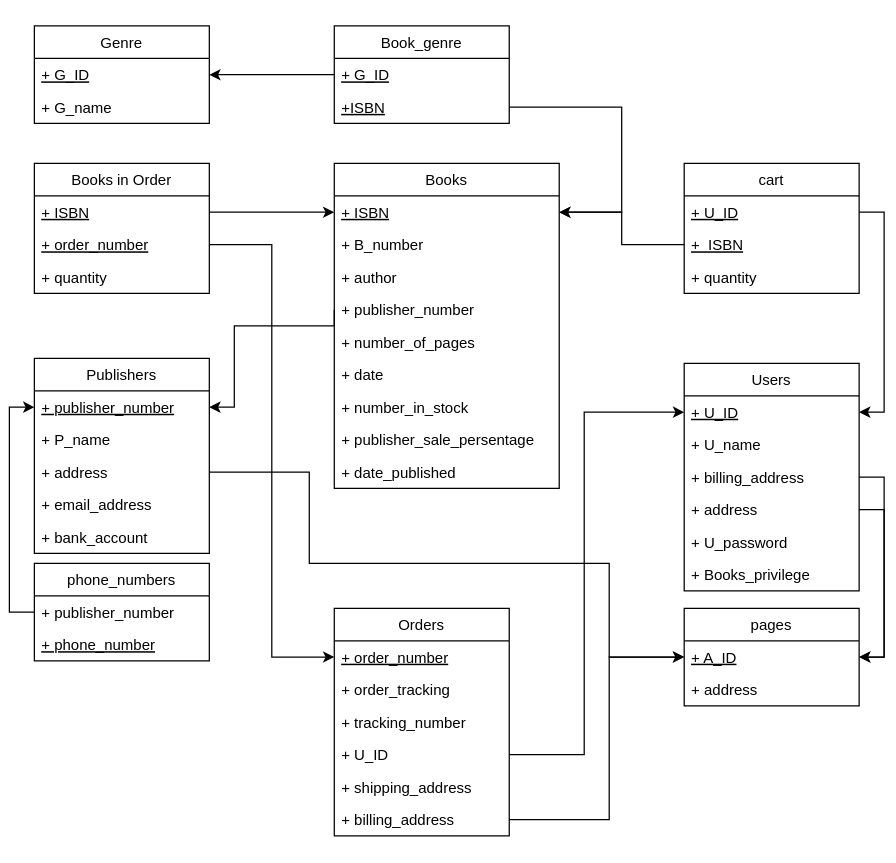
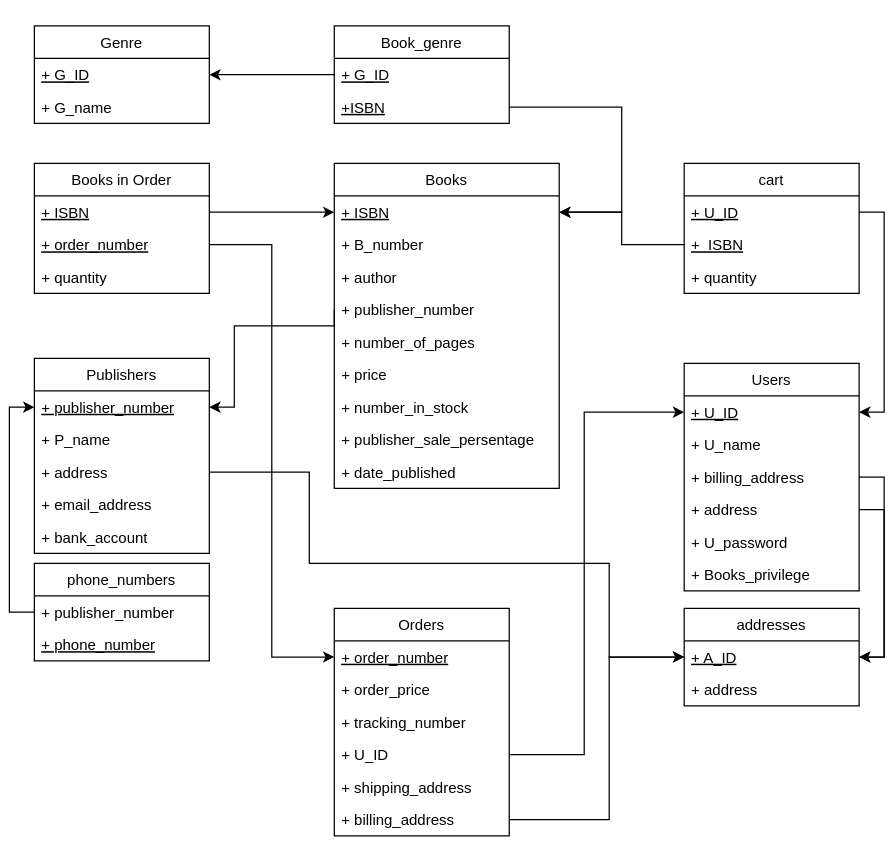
- <mxCell id="8" value="+ date" style="text;strokeColor=none;fillColor=none;align=left;verticalAlign=top;spacingLeft=4;spacingRight=4;overflow=hidden;rotatable=0;points=[[0,0.5],[1,0.5]];portConstraint=eastwest;" parent="2" vertex="1"><mxGeometry y="156" width="180" height="26" as="geometry" /></mxCell>
+ <mxCell id="8" value="+ price" style="text;strokeColor=none;fillColor=none;align=left;verticalAlign=top;spacingLeft=4;spacingRight=4;overflow=hidden;rotatable=0;points=[[0,0.5],[1,0.5]];portConstraint=eastwest;" parent="2" vertex="1"><mxGeometry y="156" width="180" height="26" as="geometry" /></mxCell>
- <mxCell id="43" value="pages" style="swimlane;fontStyle=0;childLayout=stackLayout;horizontal=1;startSize=26;fillColor=none;horizontalStack=0;resizeParent=1;resizeParentMax=0;resizeLast=0;collapsible=1;marginBottom=0;" parent="1" vertex="1"><mxGeometry x="540" y="486" width="140" height="78" as="geometry" /></mxCell>
+ <mxCell id="43" value="addresses" style="swimlane;fontStyle=0;childLayout=stackLayout;horizontal=1;startSize=26;fillColor=none;horizontalStack=0;resizeParent=1;resizeParentMax=0;resizeLast=0;collapsible=1;marginBottom=0;" parent="1" vertex="1"><mxGeometry x="540" y="486" width="140" height="78" as="geometry" /></mxCell>
- <mxCell id="21" value="+ order_tracking" style="text;strokeColor=none;fillColor=none;align=left;verticalAlign=top;spacingLeft=4;spacingRight=4;overflow=hidden;rotatable=0;points=[[0,0.5],[1,0.5]];portConstraint=eastwest;" parent="19" vertex="1"><mxGeometry y="52" width="140" height="26" as="geometry" /></mxCell>
+ <mxCell id="21" value="+ order_price" style="text;strokeColor=none;fillColor=none;align=left;verticalAlign=top;spacingLeft=4;spacingRight=4;overflow=hidden;rotatable=0;points=[[0,0.5],[1,0.5]];portConstraint=eastwest;" parent="19" vertex="1"><mxGeometry y="52" width="140" height="26" as="geometry" /></mxCell>
